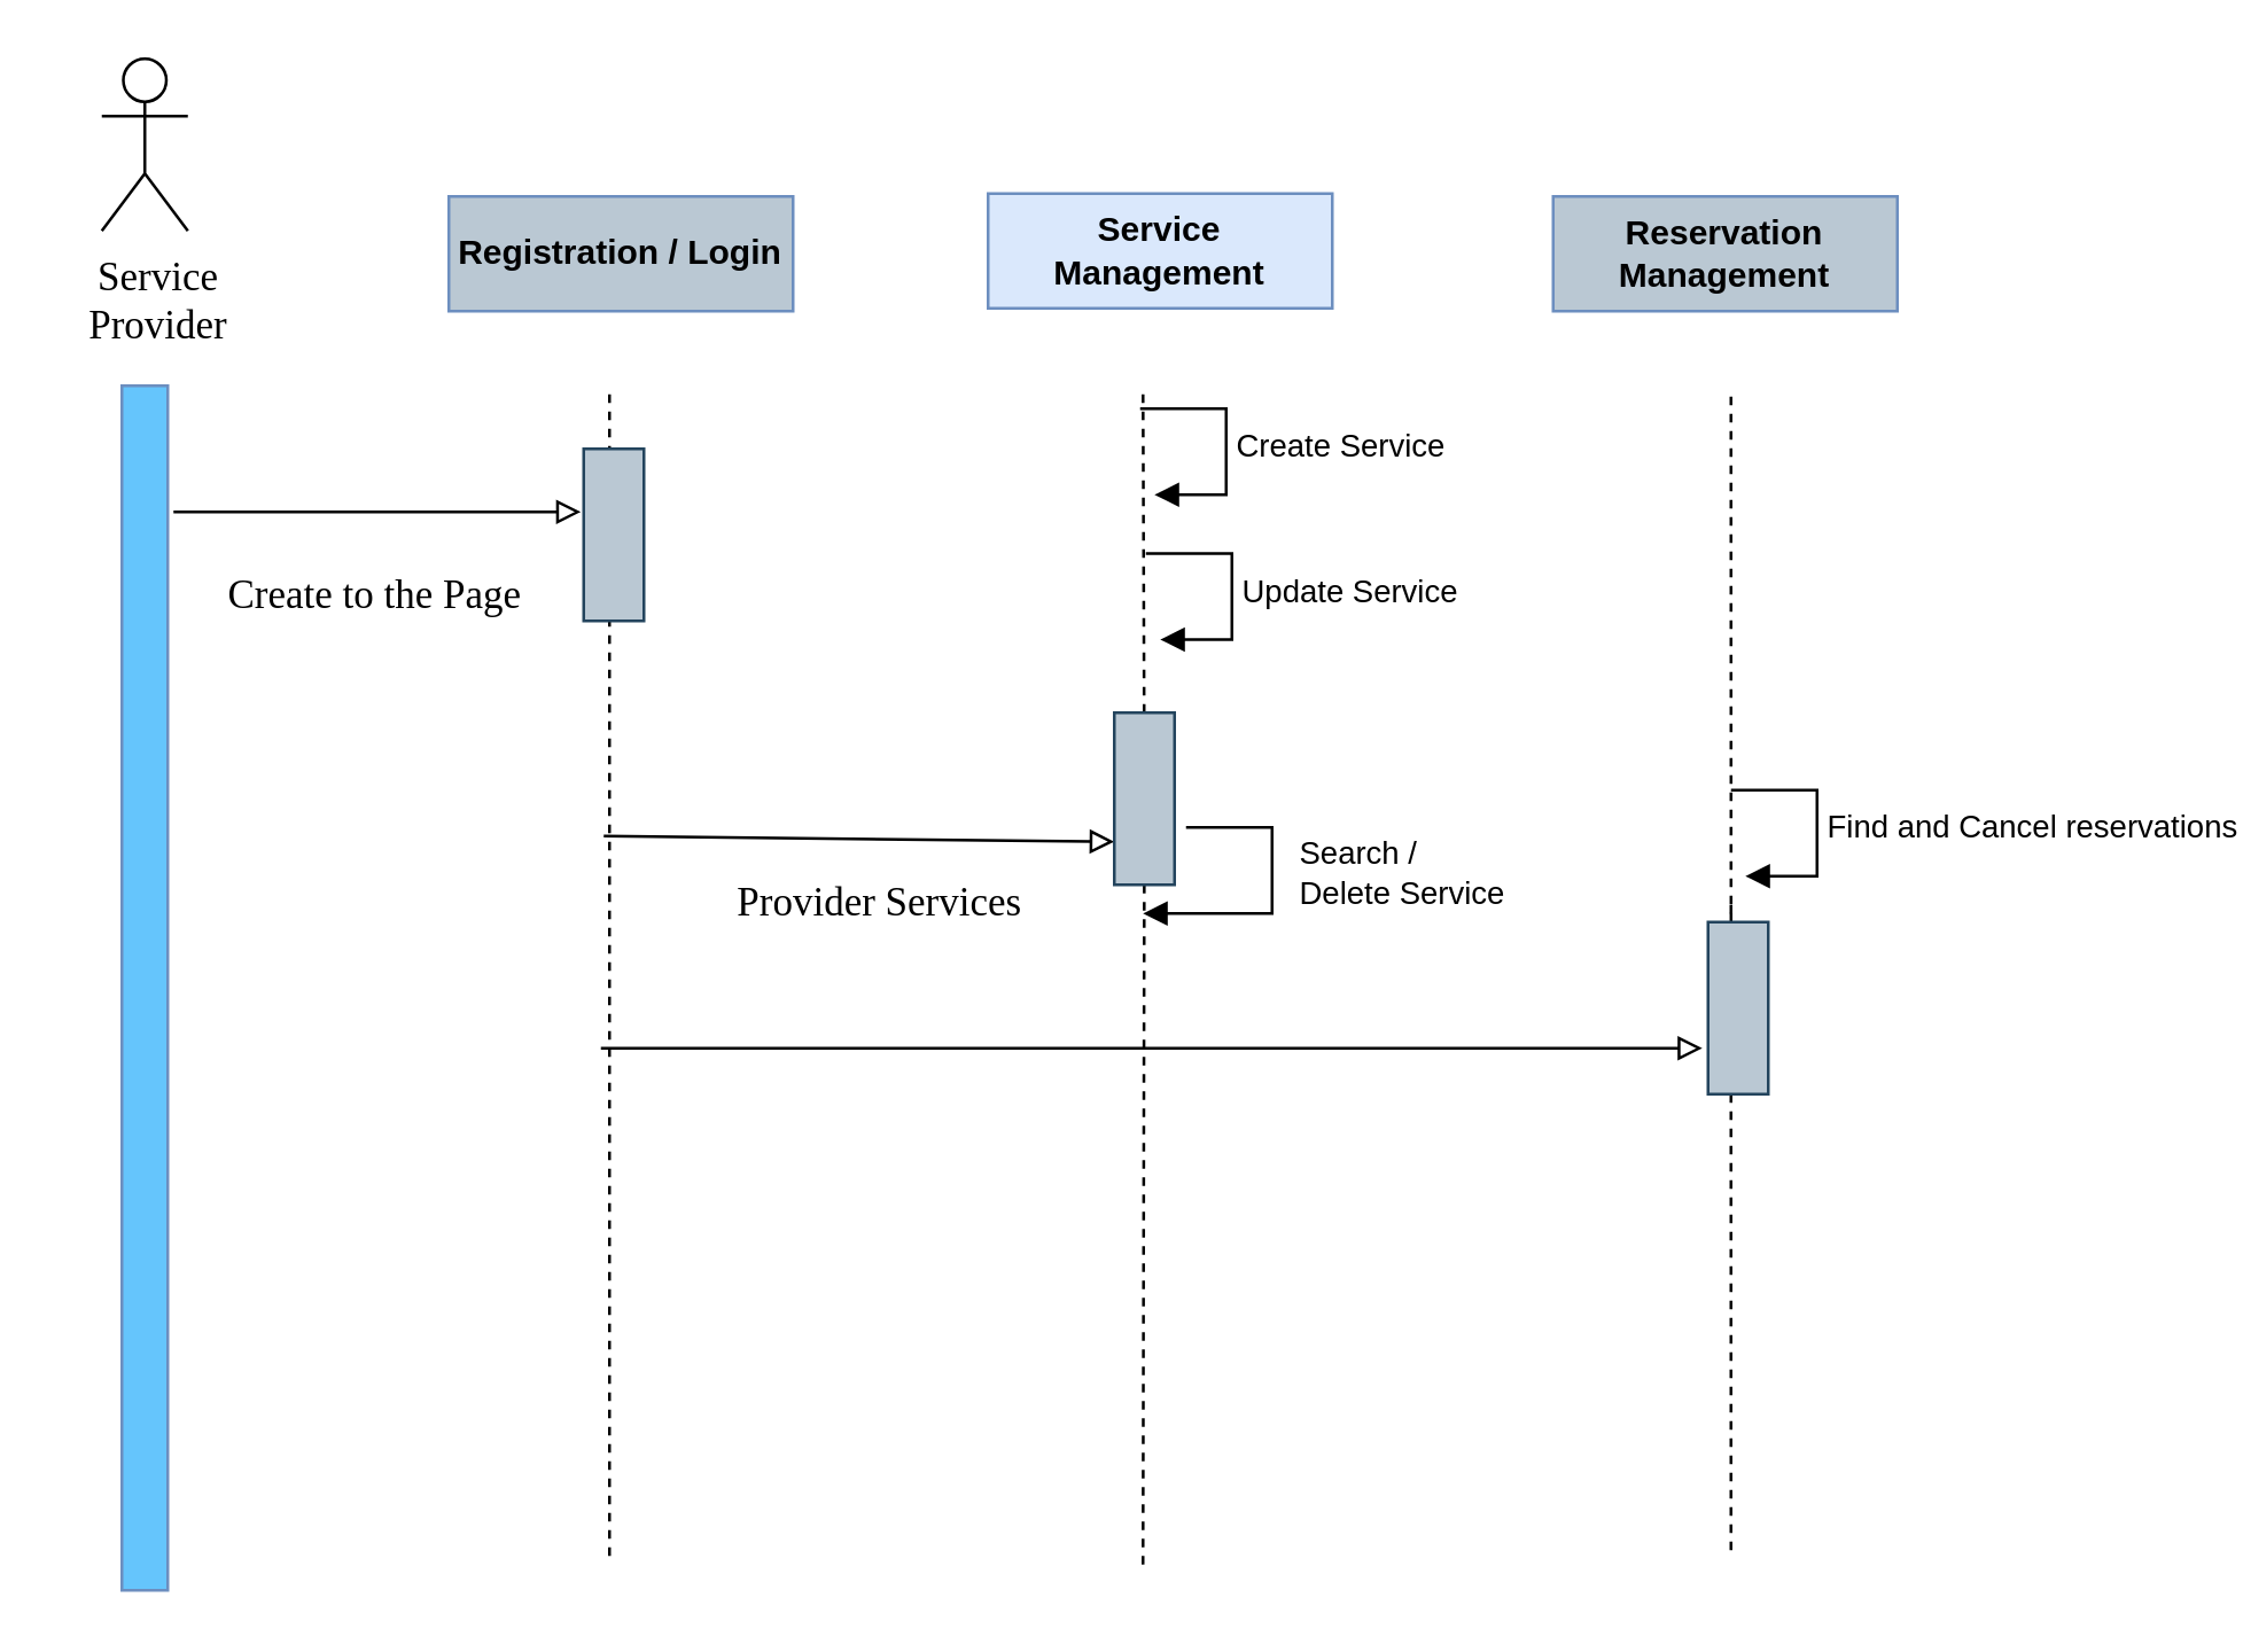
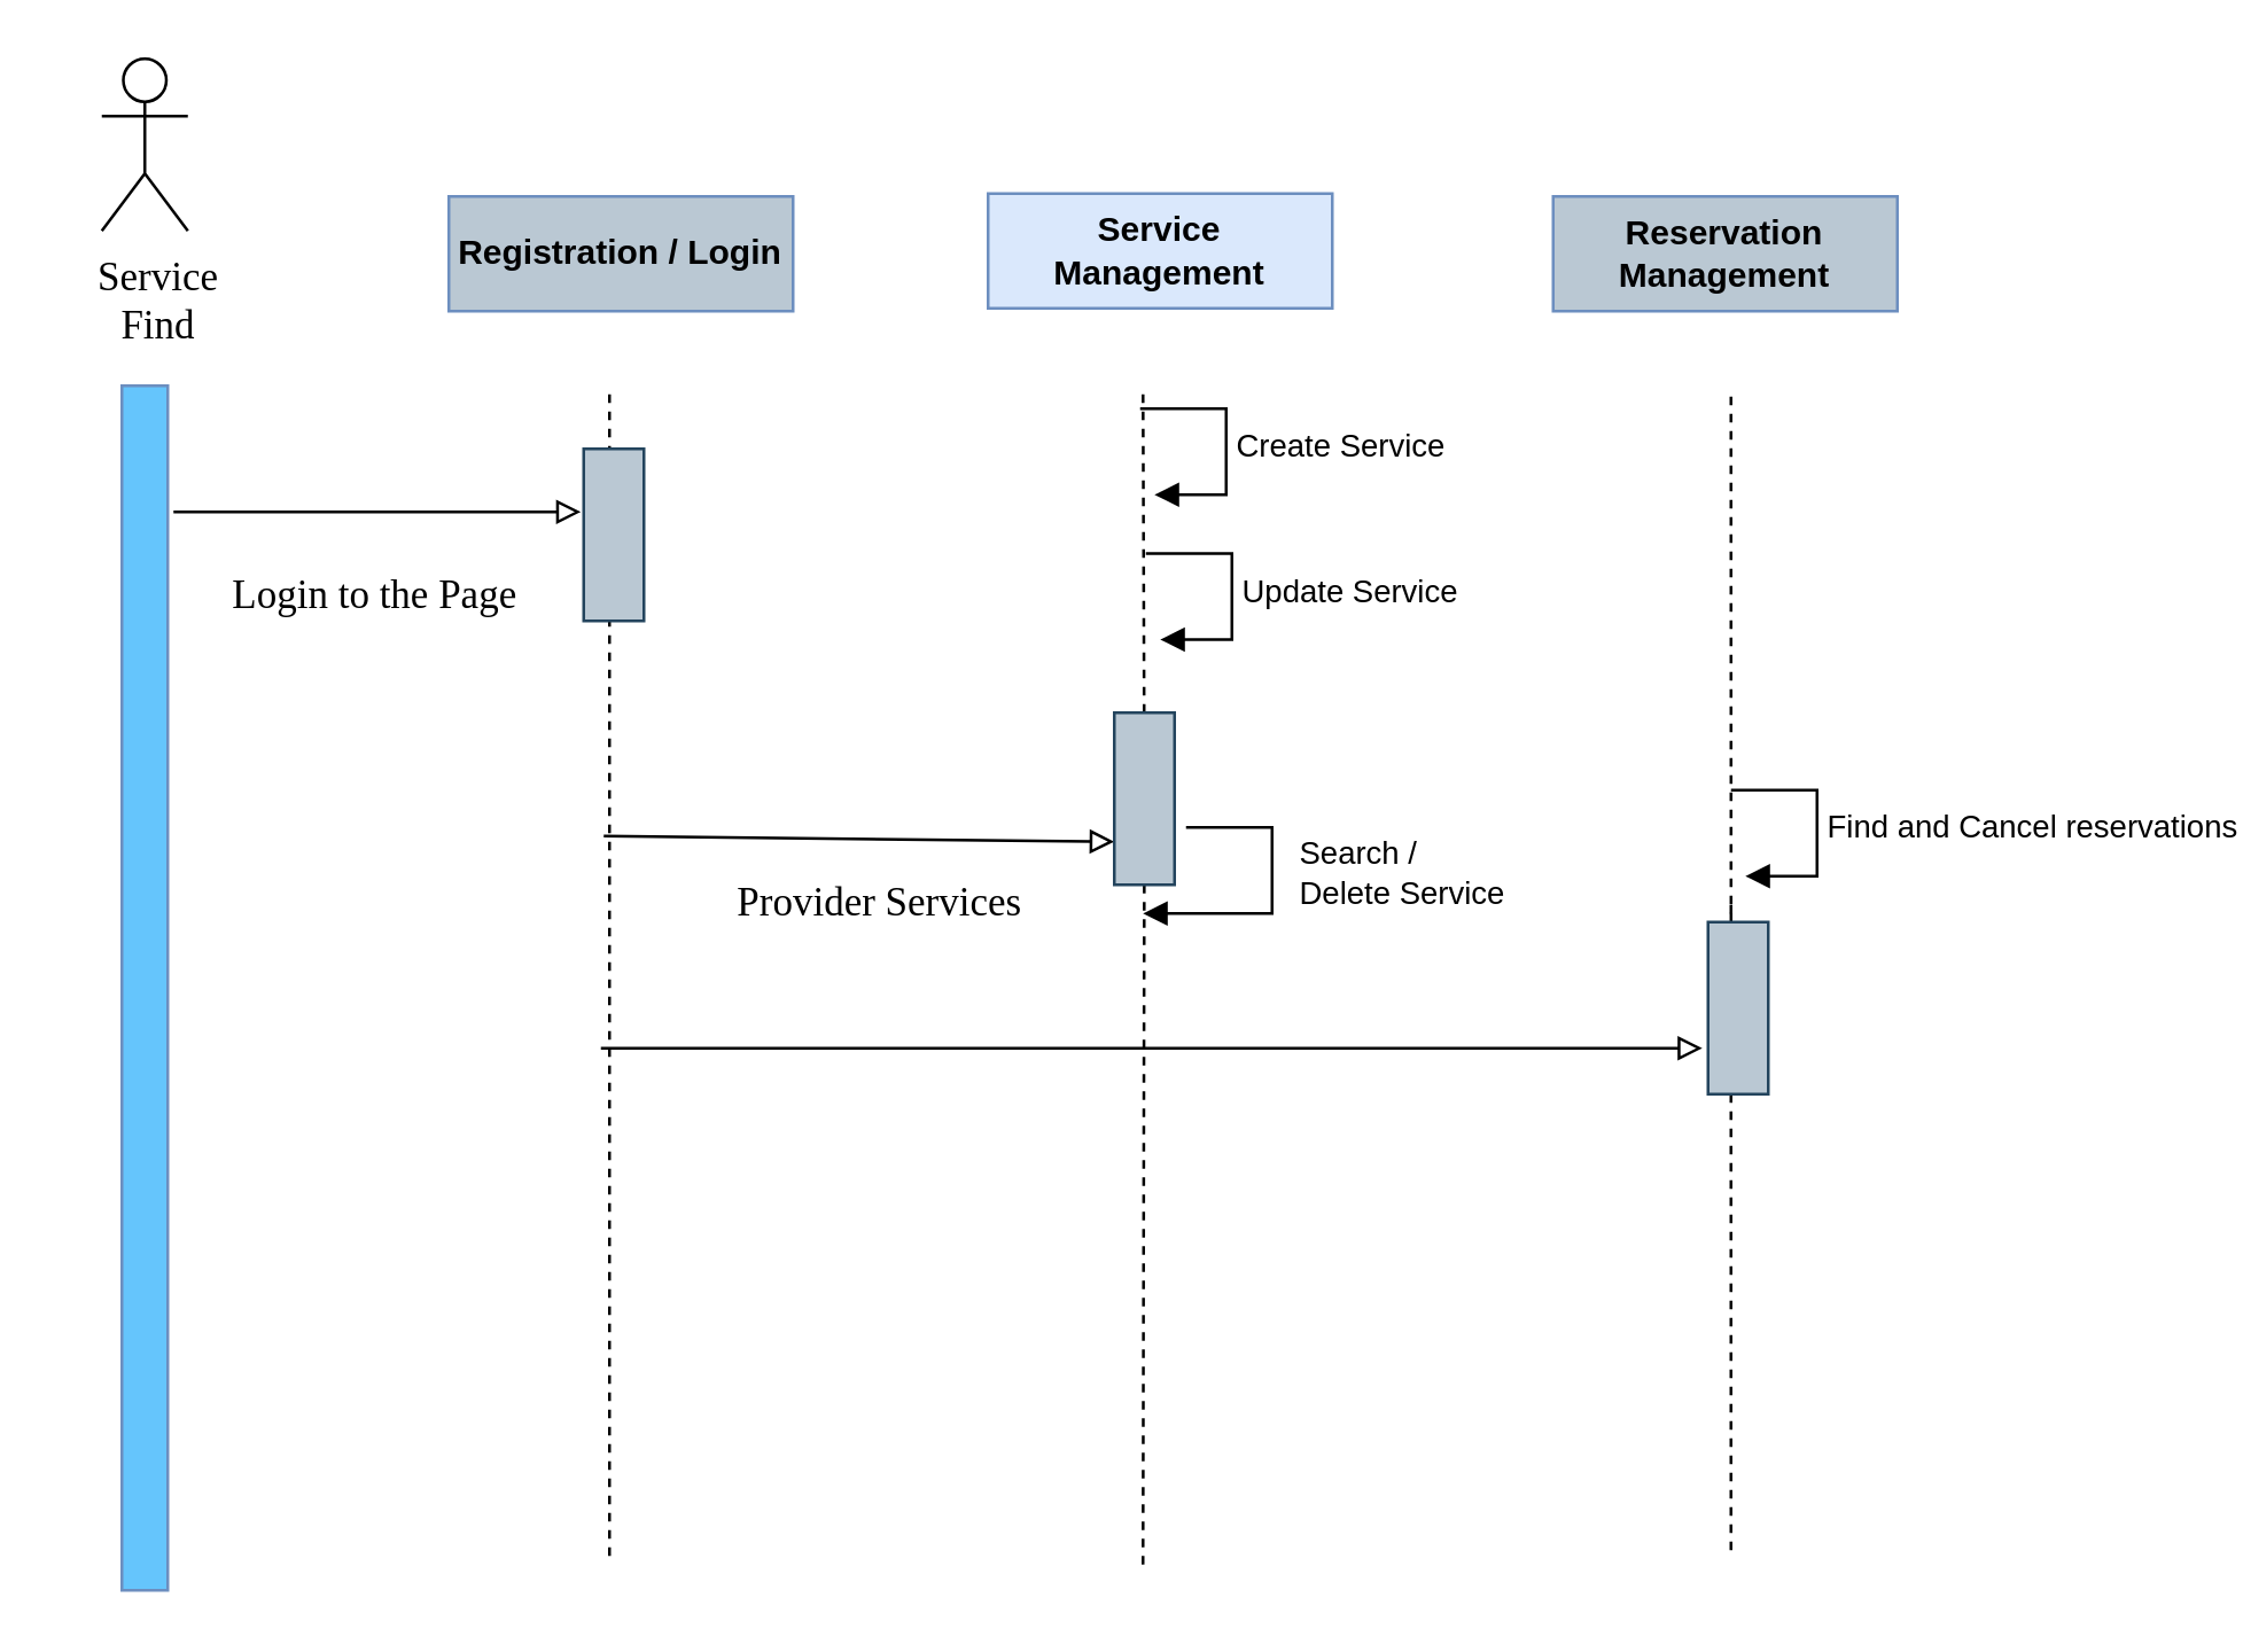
- <mxCell id="2" value="&lt;font face=&quot;poppins&quot; style=&quot;font-size: 14px;&quot;&gt;Service Provider&lt;/font&gt;" style="text;html=1;strokeColor=none;fillColor=none;align=center;verticalAlign=middle;whiteSpace=wrap;rounded=0;fontStyle=0" vertex="1" parent="1"><mxGeometry x="20" y="80" width="70" height="49" as="geometry" /></mxCell>
+ <mxCell id="2" value="&lt;font face=&quot;poppins&quot; style=&quot;font-size: 14px;&quot;&gt;Service Find&lt;/font&gt;" style="text;html=1;strokeColor=none;fillColor=none;align=center;verticalAlign=middle;whiteSpace=wrap;rounded=0;fontStyle=0" vertex="1" parent="1"><mxGeometry x="20" y="80" width="70" height="49" as="geometry" /></mxCell>
- <mxCell id="10" value="&lt;font face=&quot;poppins&quot; style=&quot;font-size: 14px;&quot;&gt;Create to the Page&lt;/font&gt;" style="text;html=1;strokeColor=none;fillColor=none;align=center;verticalAlign=middle;whiteSpace=wrap;rounded=0;fontStyle=0" vertex="1" parent="1"><mxGeometry x="65" y="183" width="131" height="49" as="geometry" /></mxCell>
+ <mxCell id="10" value="&lt;font face=&quot;poppins&quot; style=&quot;font-size: 14px;&quot;&gt;Login to the Page&lt;/font&gt;" style="text;html=1;strokeColor=none;fillColor=none;align=center;verticalAlign=middle;whiteSpace=wrap;rounded=0;fontStyle=0" vertex="1" parent="1"><mxGeometry x="65" y="183" width="131" height="49" as="geometry" /></mxCell>
